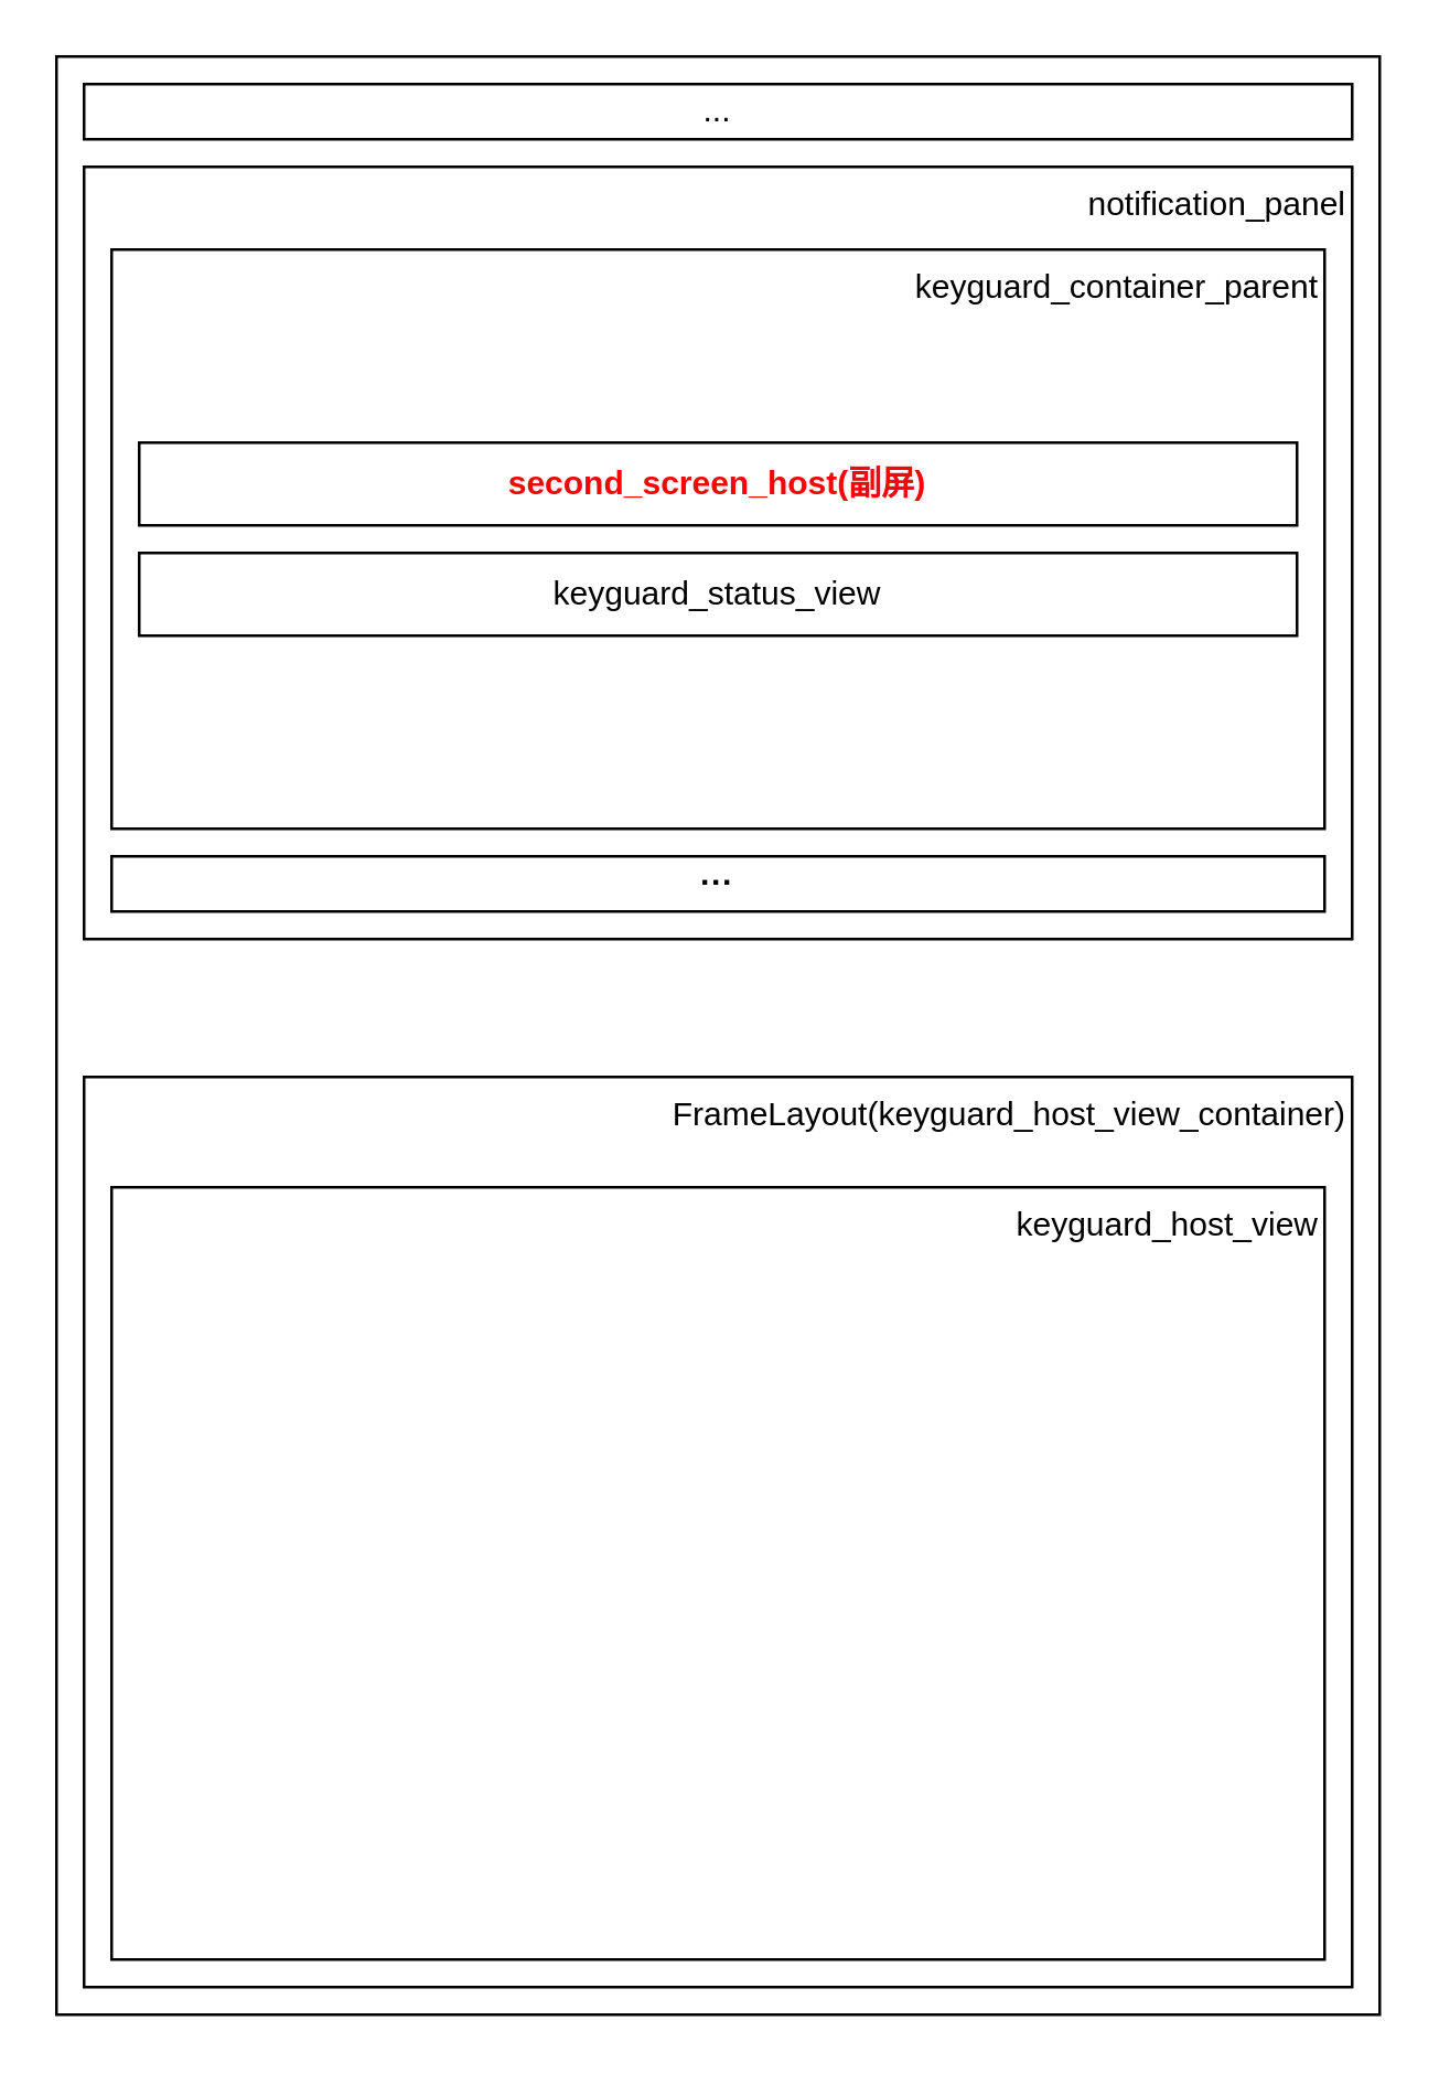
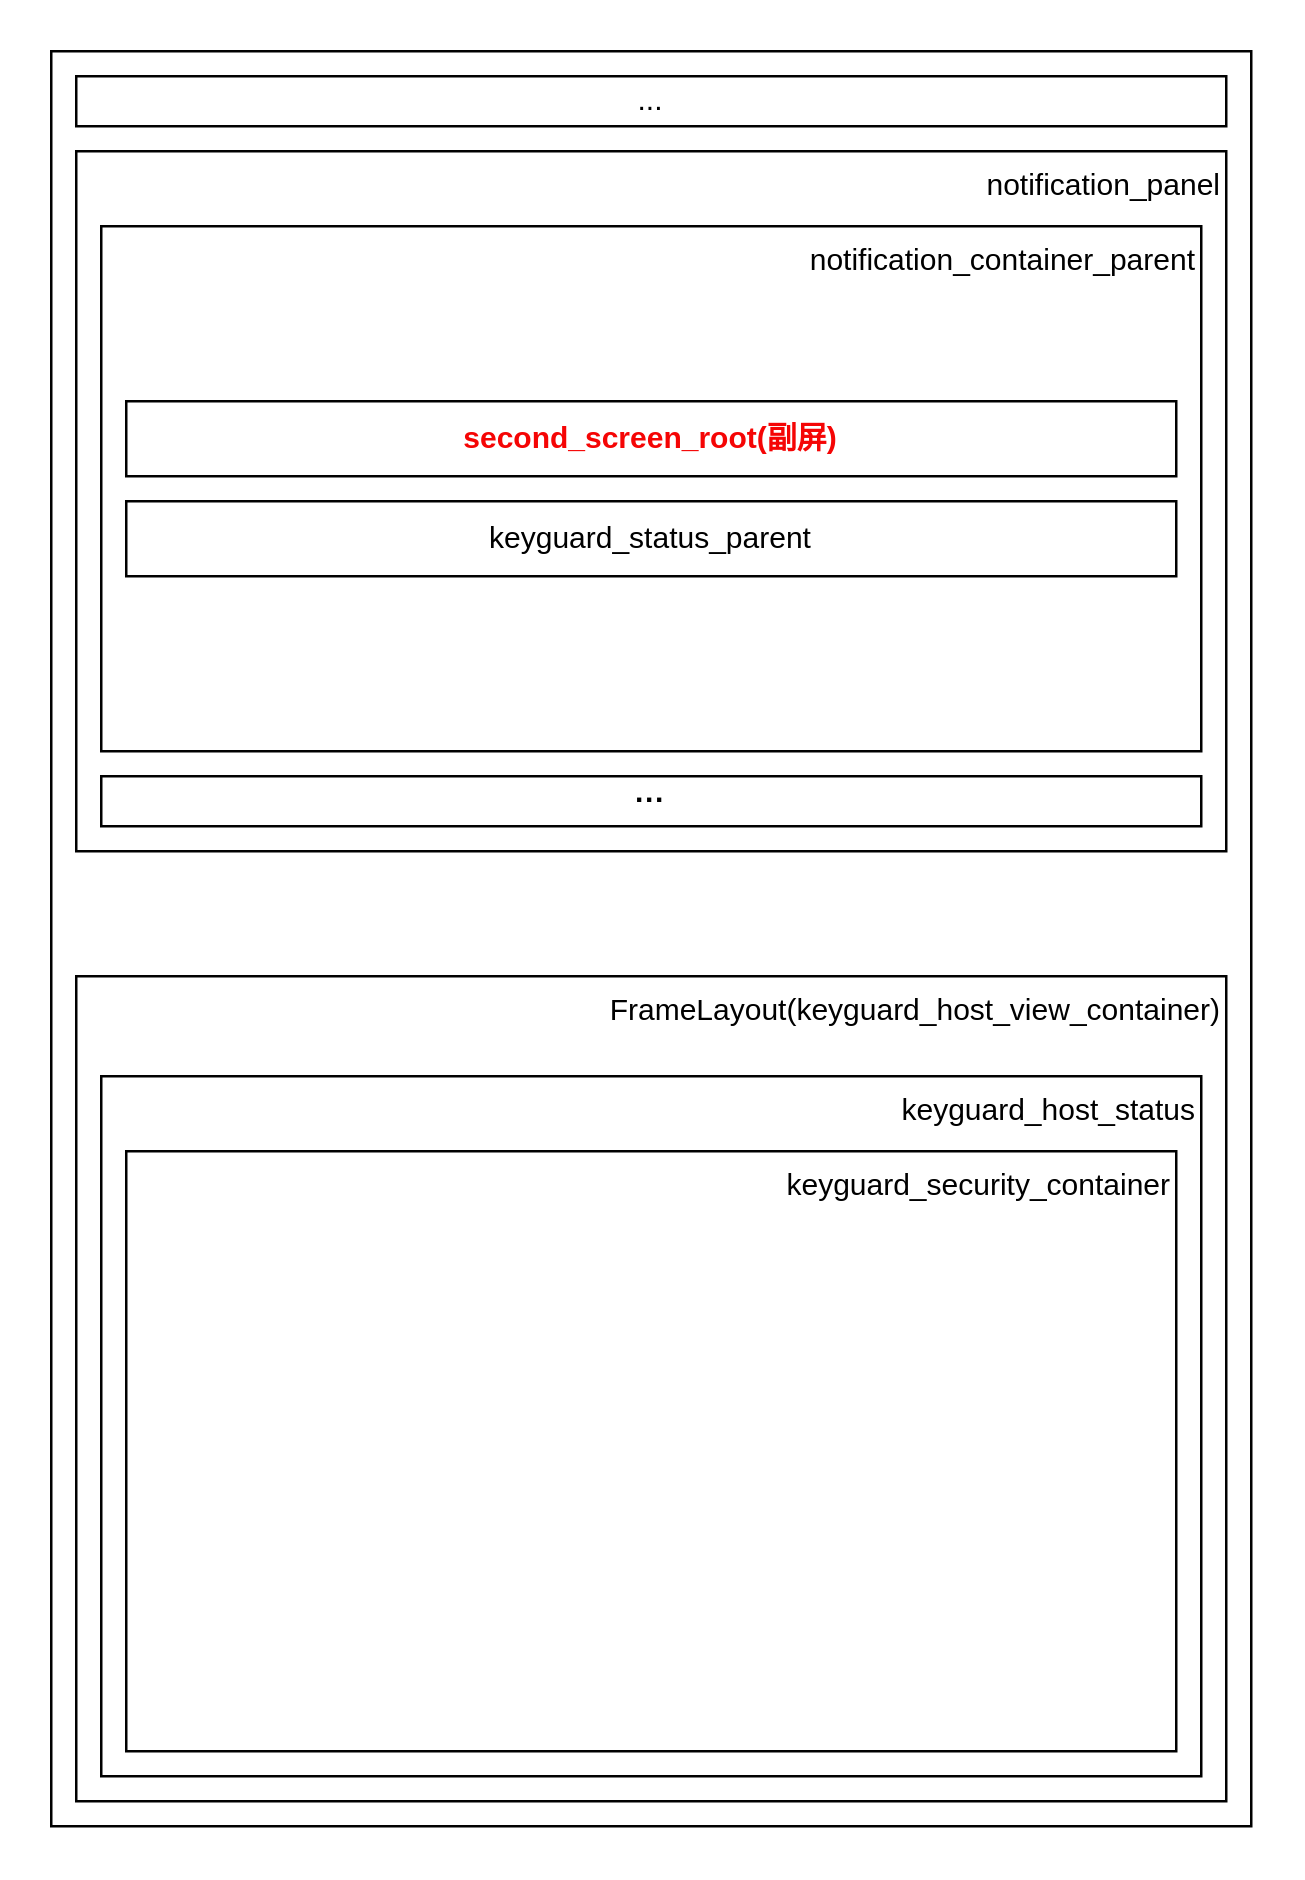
- <mxCell id="6" value="keyguard_container_parent" style="rounded=0;whiteSpace=wrap;html=1;align=right;verticalAlign=top;" vertex="1" parent="1"><mxGeometry x="40" y="90" width="440" height="210" as="geometry" /></mxCell>
+ <mxCell id="6" value="notification_container_parent" style="rounded=0;whiteSpace=wrap;html=1;align=right;verticalAlign=top;" vertex="1" parent="1"><mxGeometry x="40" y="90" width="440" height="210" as="geometry" /></mxCell>
- <mxCell id="9" value="&lt;b&gt;second_screen_host(副屏)&lt;/b&gt;" style="whiteSpace=wrap;html=1;fontColor=#f50505;" vertex="1" parent="1"><mxGeometry x="50" y="160" width="420" height="30" as="geometry" /></mxCell>
+ <mxCell id="9" value="&lt;b&gt;second_screen_root(副屏)&lt;/b&gt;" style="whiteSpace=wrap;html=1;fontColor=#f50505;" vertex="1" parent="1"><mxGeometry x="50" y="160" width="420" height="30" as="geometry" /></mxCell>
- <mxCell id="8" value="keyguard_status_view" style="whiteSpace=wrap;html=1;" vertex="1" parent="1"><mxGeometry x="50" y="200" width="420" height="30" as="geometry" /></mxCell>
+ <mxCell id="8" value="keyguard_status_parent" style="whiteSpace=wrap;html=1;" vertex="1" parent="1"><mxGeometry x="50" y="200" width="420" height="30" as="geometry" /></mxCell>
- <mxCell id="10" value="keyguard_host_view" style="whiteSpace=wrap;html=1;align=right;verticalAlign=top;" vertex="1" parent="1"><mxGeometry x="40" y="430" width="440" height="280" as="geometry" /></mxCell>
+ <mxCell id="10" value="keyguard_host_status" style="whiteSpace=wrap;html=1;align=right;verticalAlign=top;" vertex="1" parent="1"><mxGeometry x="40" y="430" width="440" height="280" as="geometry" /></mxCell>
+ <mxCell id="11" value="keyguard_security_container" style="whiteSpace=wrap;html=1;align=right;verticalAlign=top;" vertex="1" parent="1"><mxGeometry x="50" y="460" width="420" height="240" as="geometry" /></mxCell>
